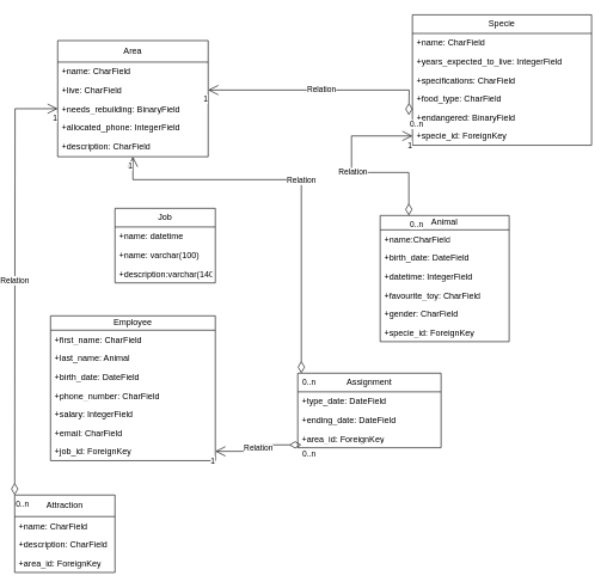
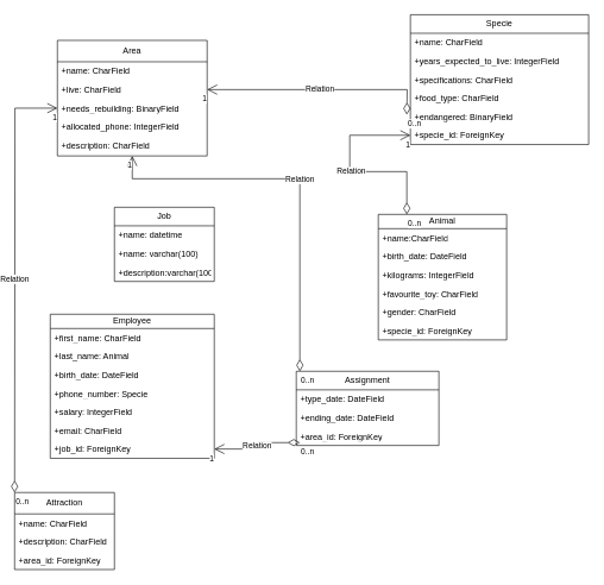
- <mxCell id="36" value="+datetime: IntegerField" style="text;strokeColor=none;fillColor=none;align=left;verticalAlign=top;spacingLeft=4;spacingRight=4;overflow=hidden;rotatable=0;points=[[0,0.5],[1,0.5]];portConstraint=eastwest;whiteSpace=wrap;html=1;" parent="30" vertex="1"><mxGeometry y="72" width="180" height="26" as="geometry" /></mxCell>
+ <mxCell id="36" value="+kilograms: IntegerField" style="text;strokeColor=none;fillColor=none;align=left;verticalAlign=top;spacingLeft=4;spacingRight=4;overflow=hidden;rotatable=0;points=[[0,0.5],[1,0.5]];portConstraint=eastwest;whiteSpace=wrap;html=1;" parent="30" vertex="1"><mxGeometry y="72" width="180" height="26" as="geometry" /></mxCell>
- <mxCell id="43" value="+description:varchar(140)" style="text;strokeColor=none;fillColor=none;align=left;verticalAlign=top;spacingLeft=4;spacingRight=4;overflow=hidden;rotatable=0;points=[[0,0.5],[1,0.5]];portConstraint=eastwest;whiteSpace=wrap;html=1;" parent="40" vertex="1"><mxGeometry y="78" width="140" height="26" as="geometry" /></mxCell>
+ <mxCell id="43" value="+description:varchar(100)" style="text;strokeColor=none;fillColor=none;align=left;verticalAlign=top;spacingLeft=4;spacingRight=4;overflow=hidden;rotatable=0;points=[[0,0.5],[1,0.5]];portConstraint=eastwest;whiteSpace=wrap;html=1;" parent="40" vertex="1"><mxGeometry y="78" width="140" height="26" as="geometry" /></mxCell>
- <mxCell id="19" value="+phone_number: CharField" style="text;strokeColor=none;fillColor=none;align=left;verticalAlign=top;spacingLeft=4;spacingRight=4;overflow=hidden;rotatable=0;points=[[0,0.5],[1,0.5]];portConstraint=eastwest;whiteSpace=wrap;html=1;" parent="15" vertex="1"><mxGeometry y="98" width="230" height="26" as="geometry" /></mxCell>
+ <mxCell id="19" value="+phone_number: Specie" style="text;strokeColor=none;fillColor=none;align=left;verticalAlign=top;spacingLeft=4;spacingRight=4;overflow=hidden;rotatable=0;points=[[0,0.5],[1,0.5]];portConstraint=eastwest;whiteSpace=wrap;html=1;" parent="15" vertex="1"><mxGeometry y="98" width="230" height="26" as="geometry" /></mxCell>
